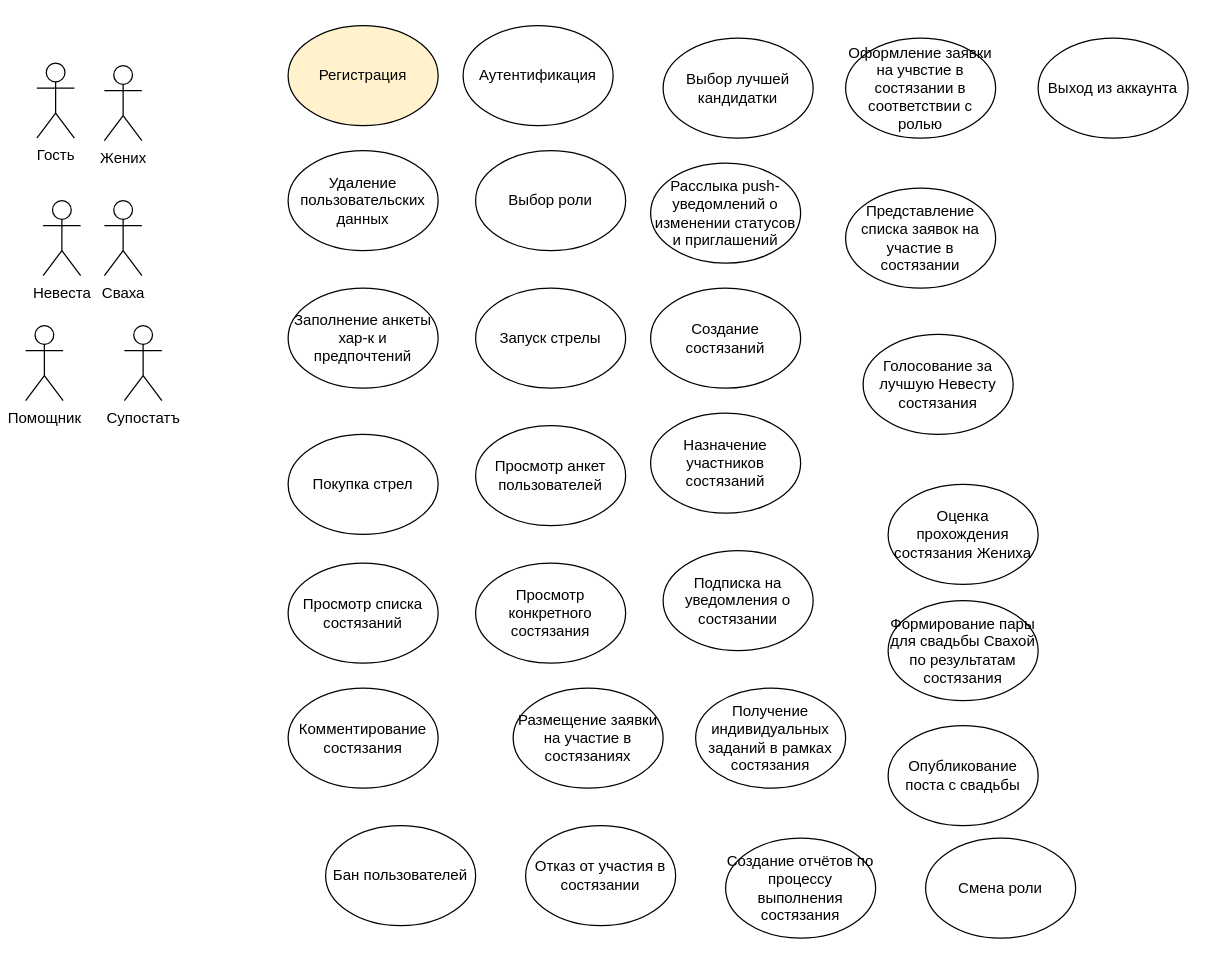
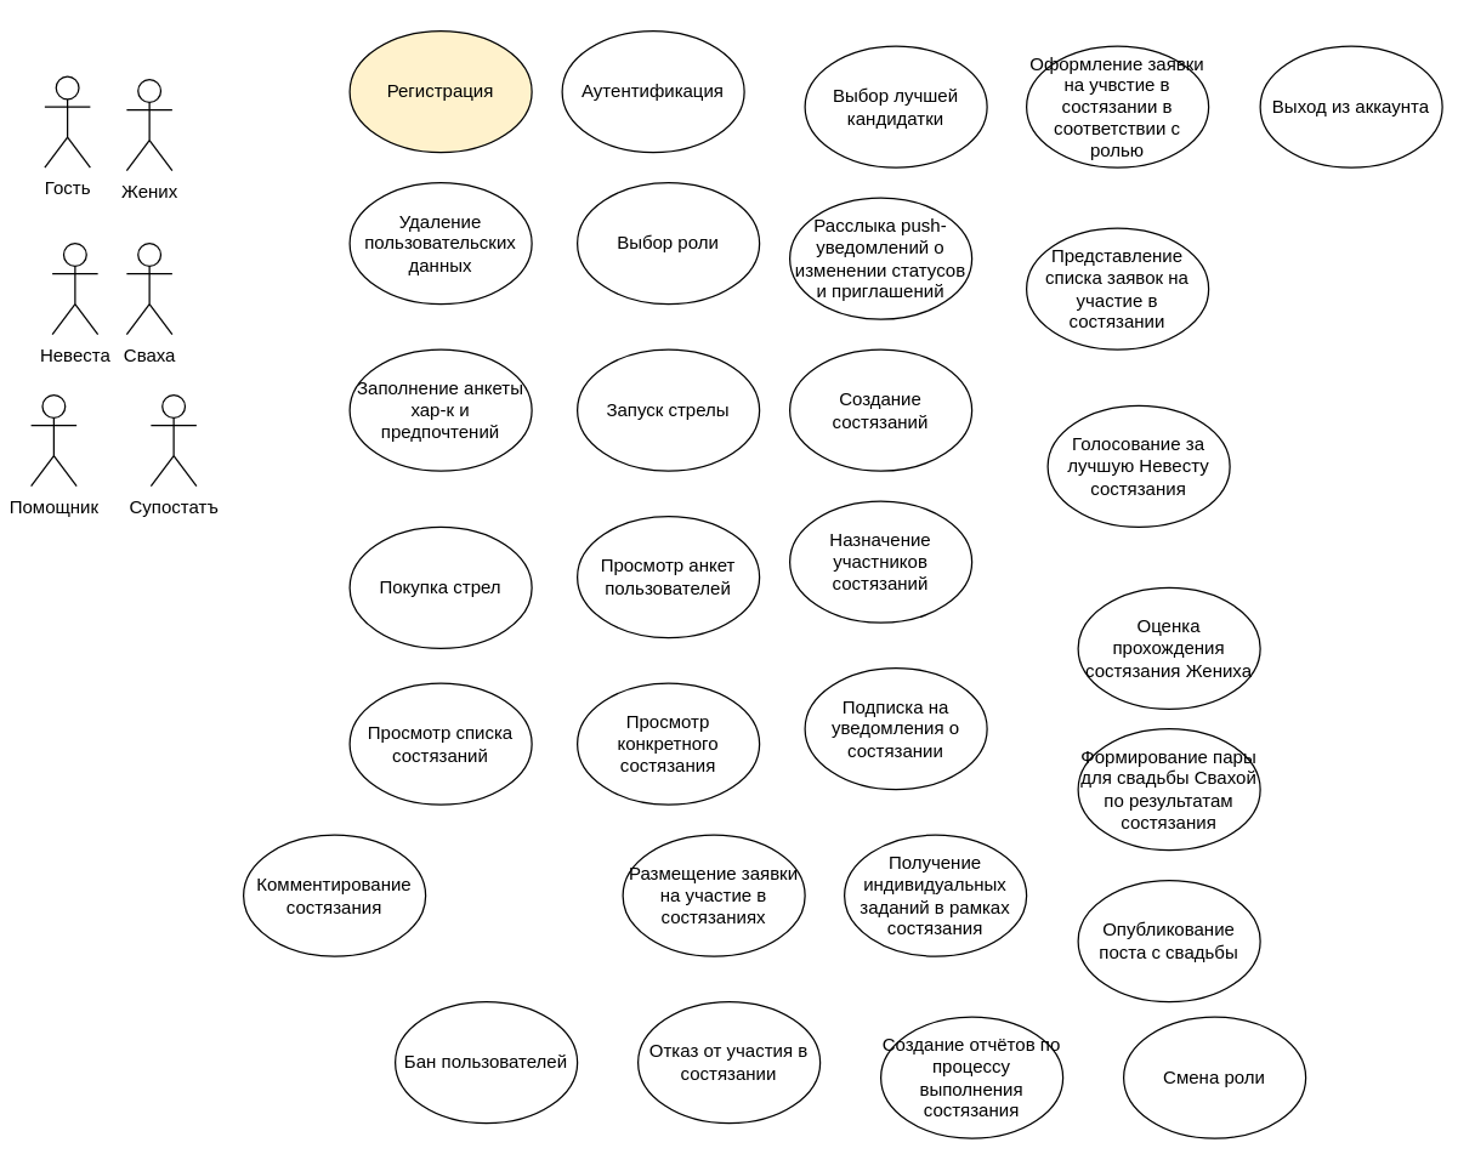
- <mxCell id="25" value="Комментирование состязания" style="ellipse;whiteSpace=wrap;html=1;" vertex="1" parent="1"><mxGeometry x="230" y="550" width="120" height="80" as="geometry" /></mxCell>
+ <mxCell id="25" value="Комментирование состязания" style="ellipse;whiteSpace=wrap;html=1;" vertex="1" parent="1"><mxGeometry x="160" y="550" width="120" height="80" as="geometry" /></mxCell>
